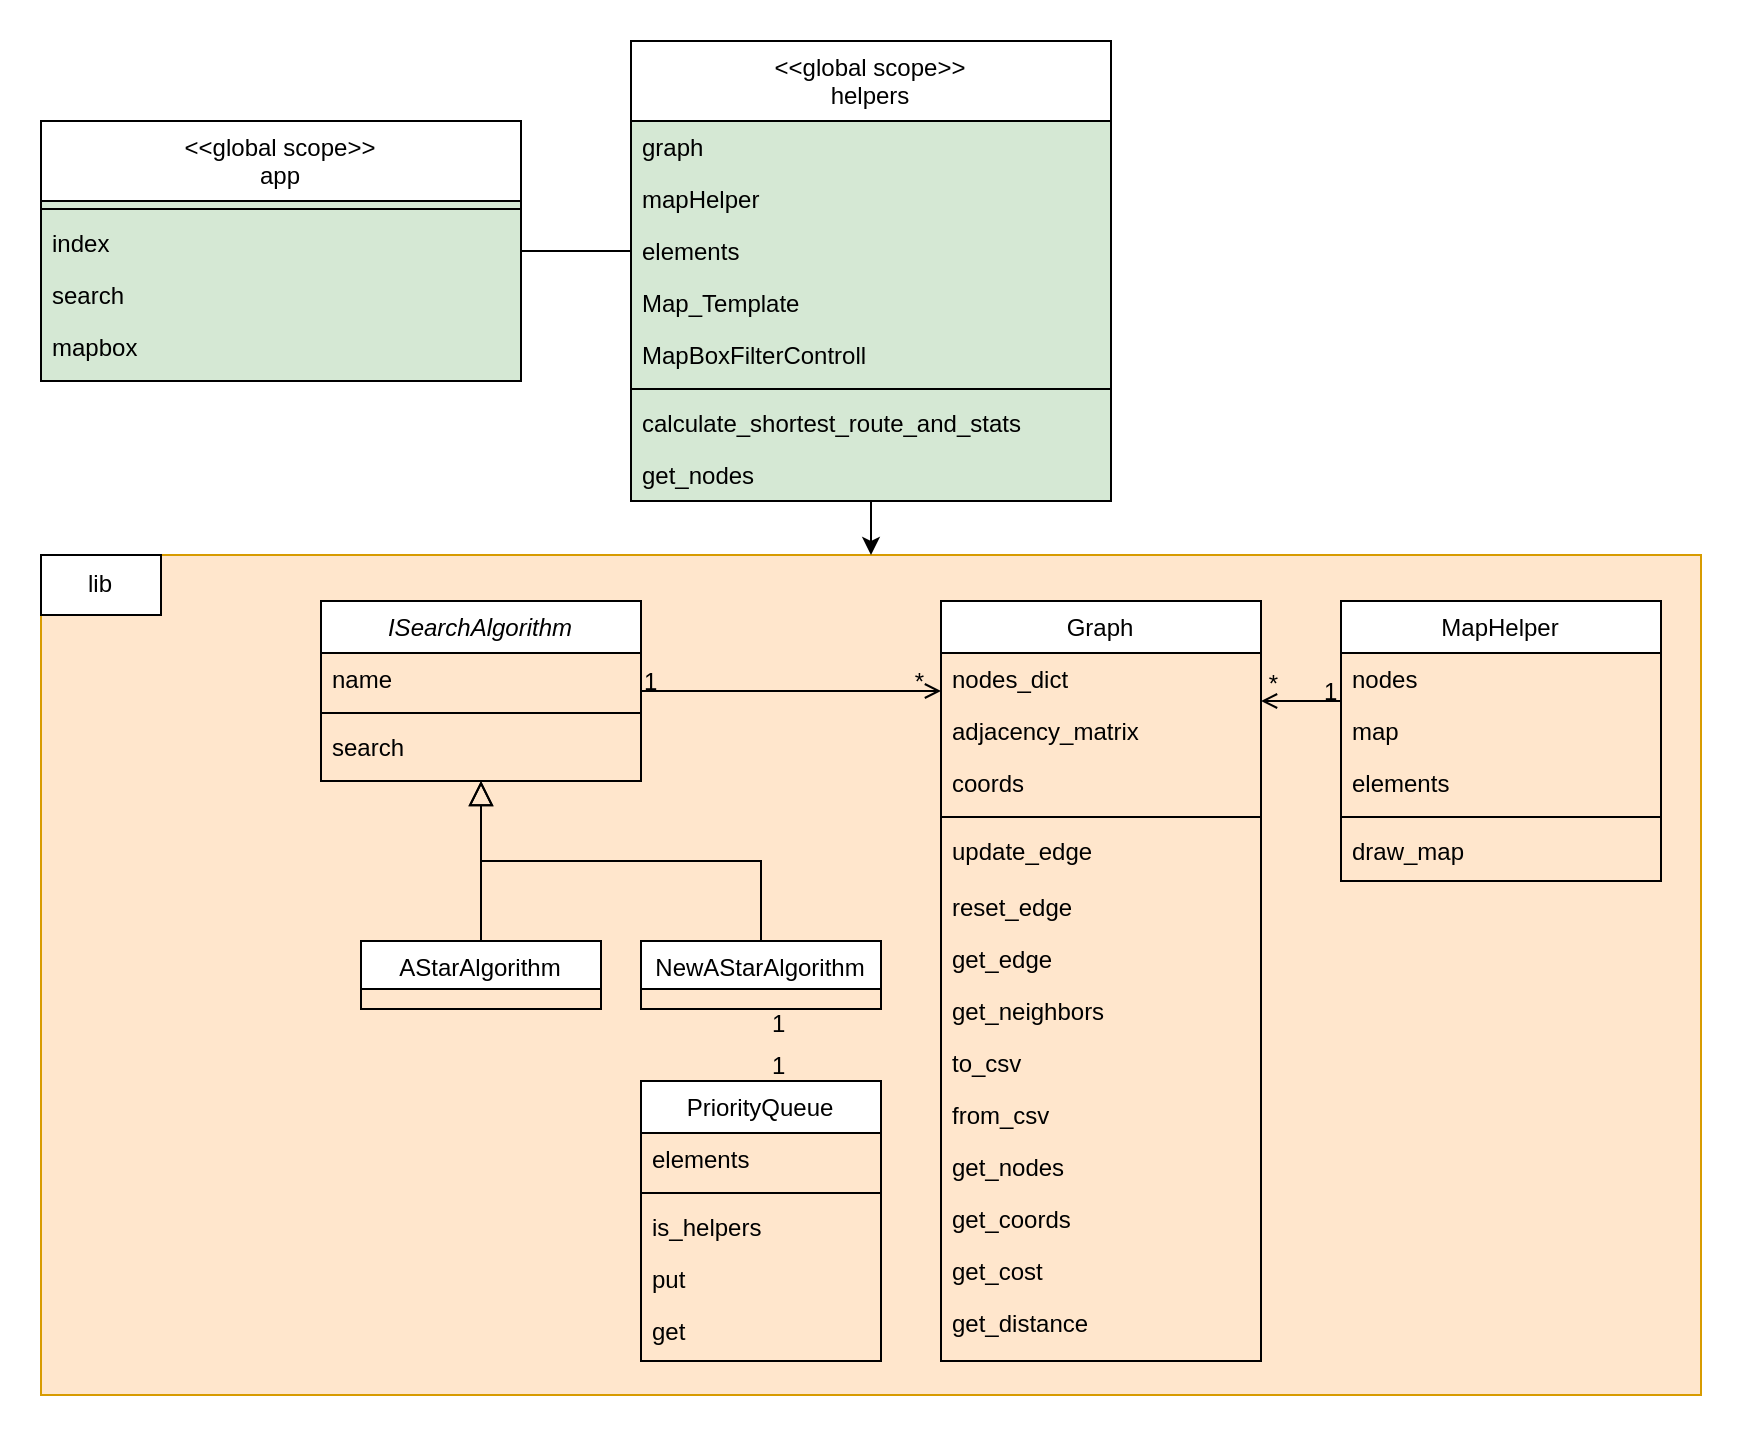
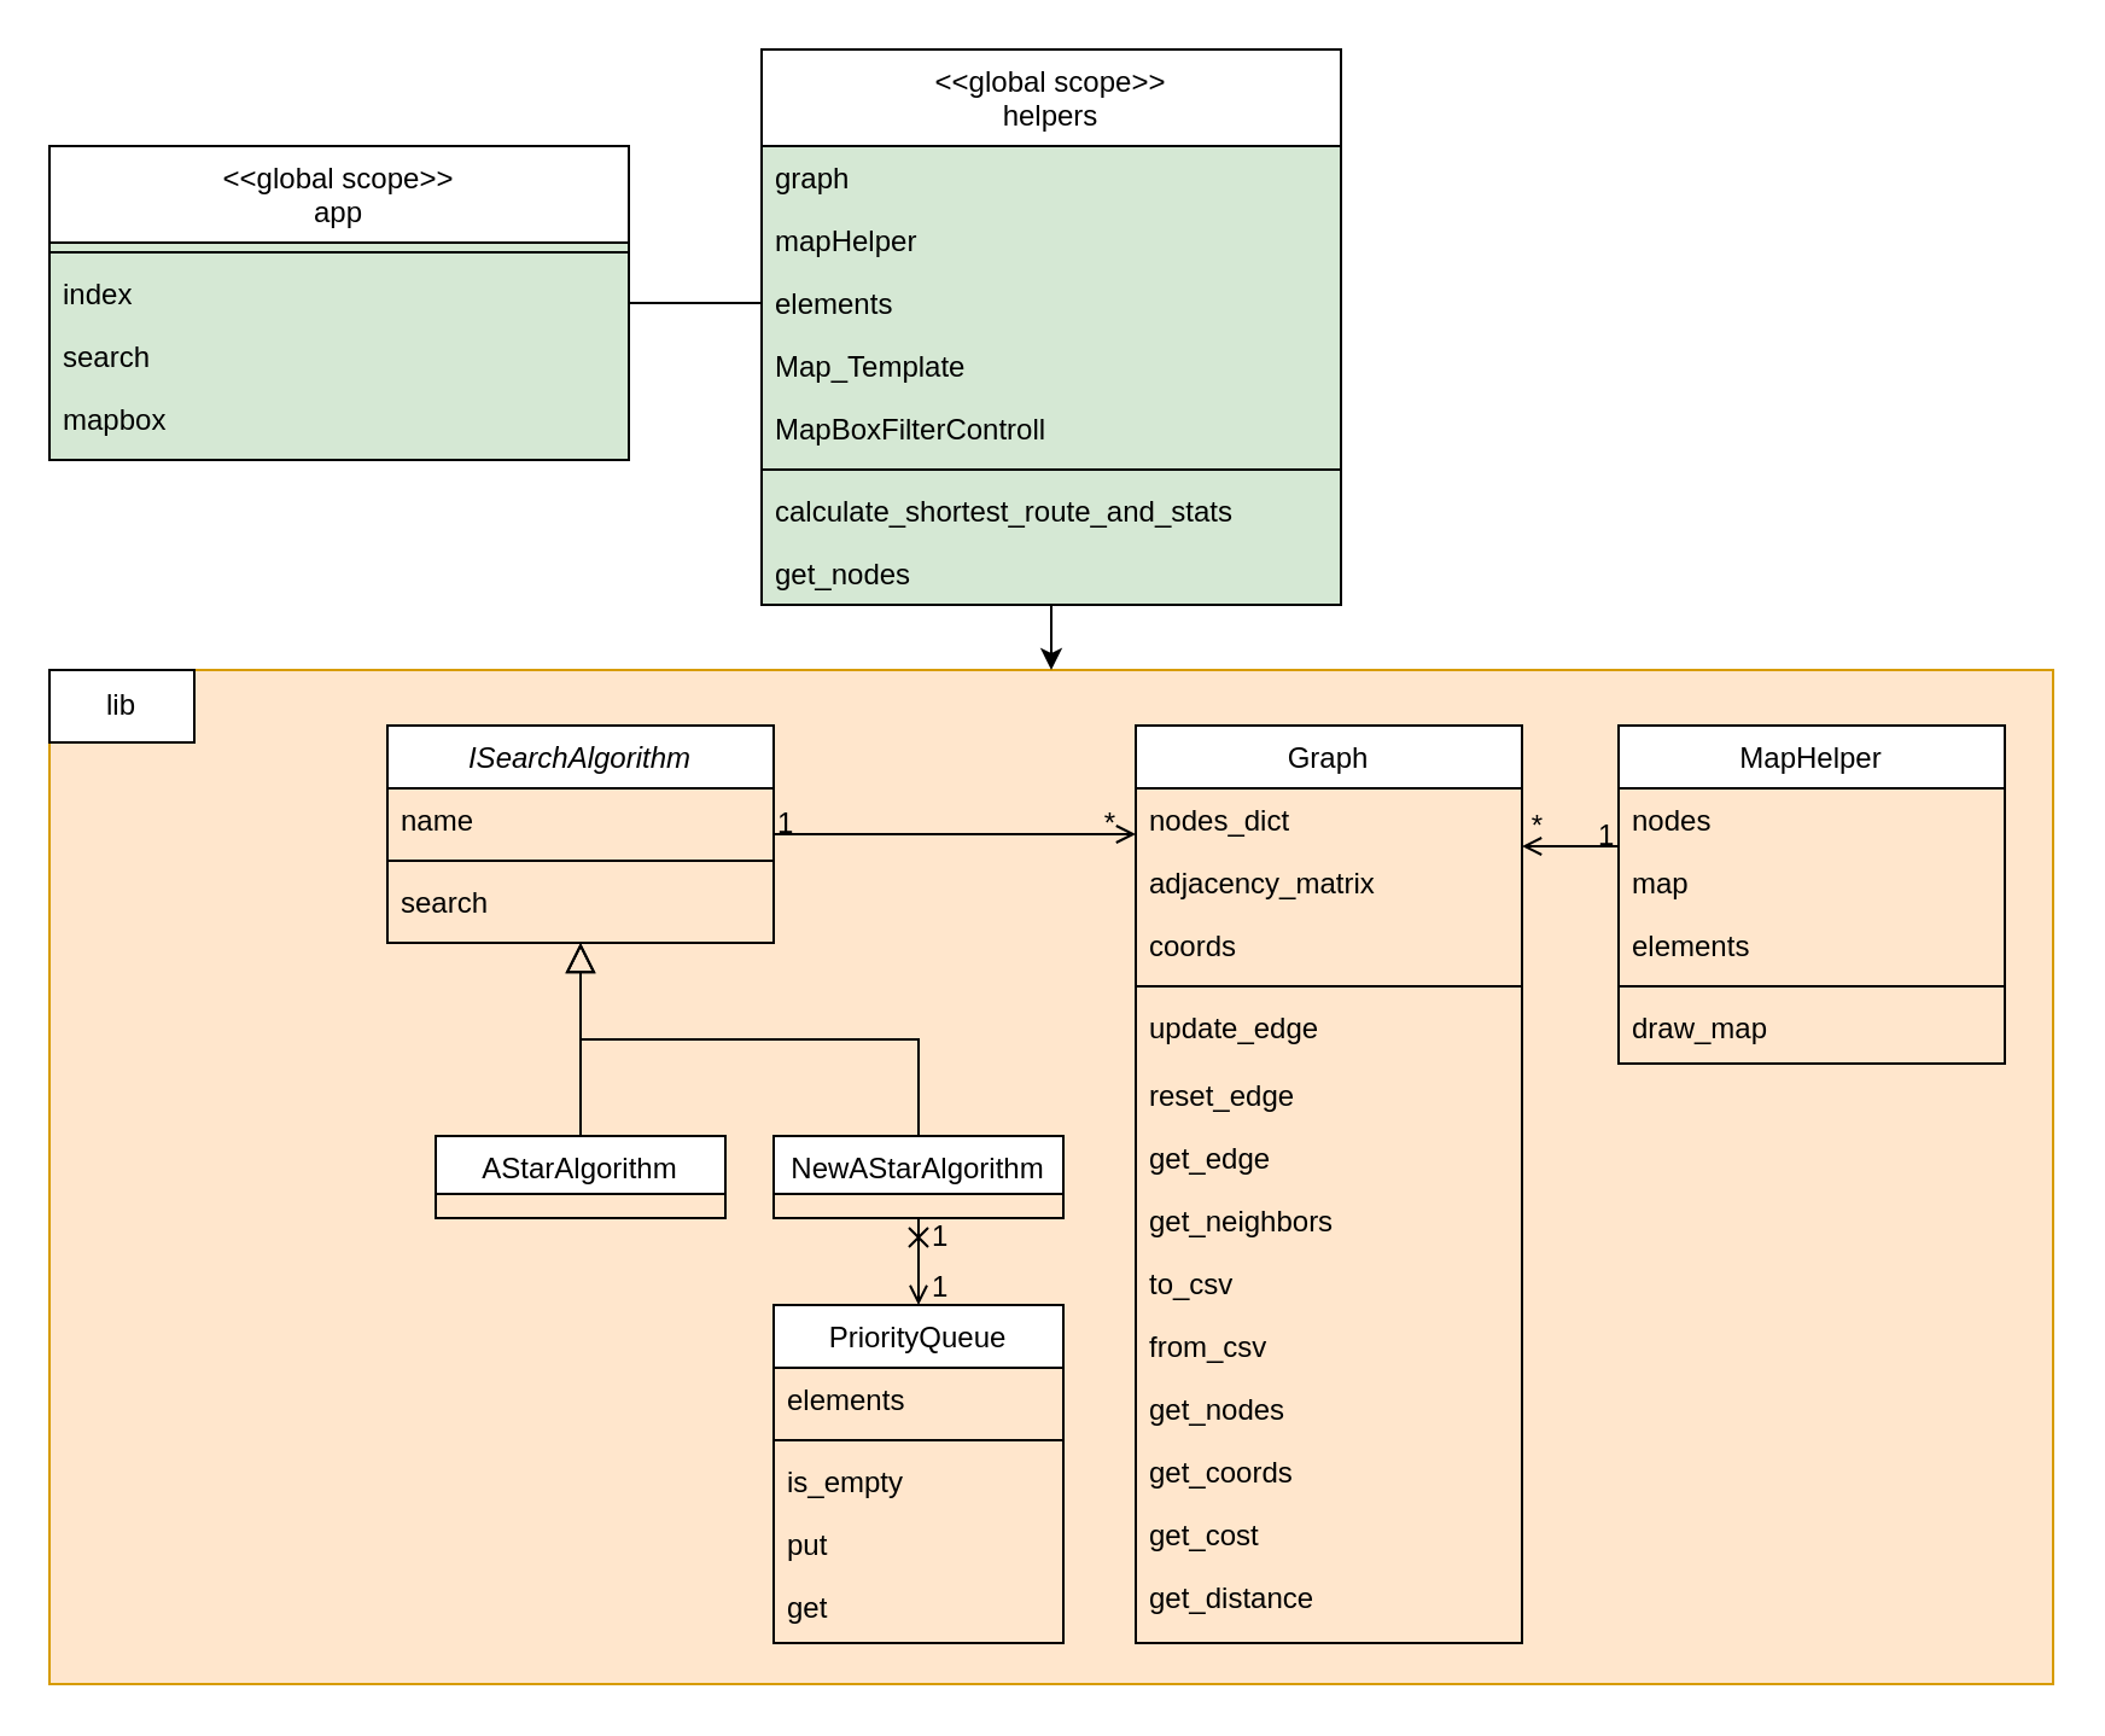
+ <mxCell id="26" value="" style="edgeStyle=orthogonalEdgeStyle;rounded=0;orthogonalLoop=1;jettySize=auto;html=1;entryX=0.5;entryY=0;entryDx=0;entryDy=0;endArrow=open;endFill=0;startArrow=cross;startFill=0;" edge="1" parent="1" source="27" target="58"><mxGeometry relative="1" as="geometry"><Array as="points" /></mxGeometry></mxCell>
- <mxCell id="61" value="is_helpers" style="text;align=left;verticalAlign=top;spacingLeft=4;spacingRight=4;overflow=hidden;rotatable=0;points=[[0,0.5],[1,0.5]];portConstraint=eastwest;" vertex="1" parent="58"><mxGeometry y="60" width="120" height="26" as="geometry" /></mxCell>
+ <mxCell id="61" value="is_empty" style="text;align=left;verticalAlign=top;spacingLeft=4;spacingRight=4;overflow=hidden;rotatable=0;points=[[0,0.5],[1,0.5]];portConstraint=eastwest;" vertex="1" parent="58"><mxGeometry y="60" width="120" height="26" as="geometry" /></mxCell>
